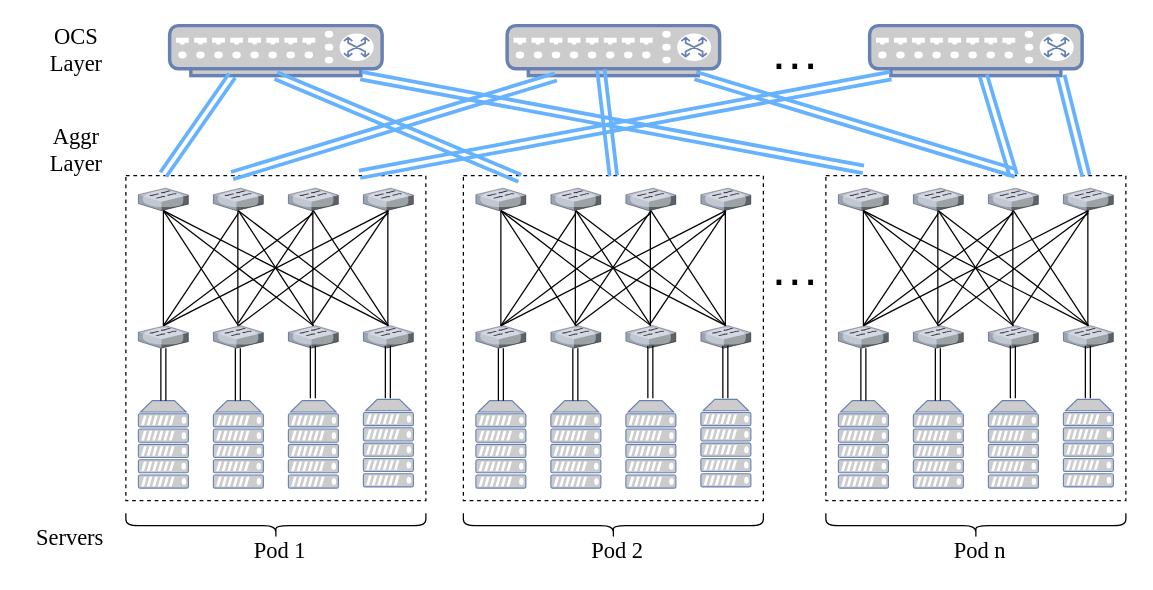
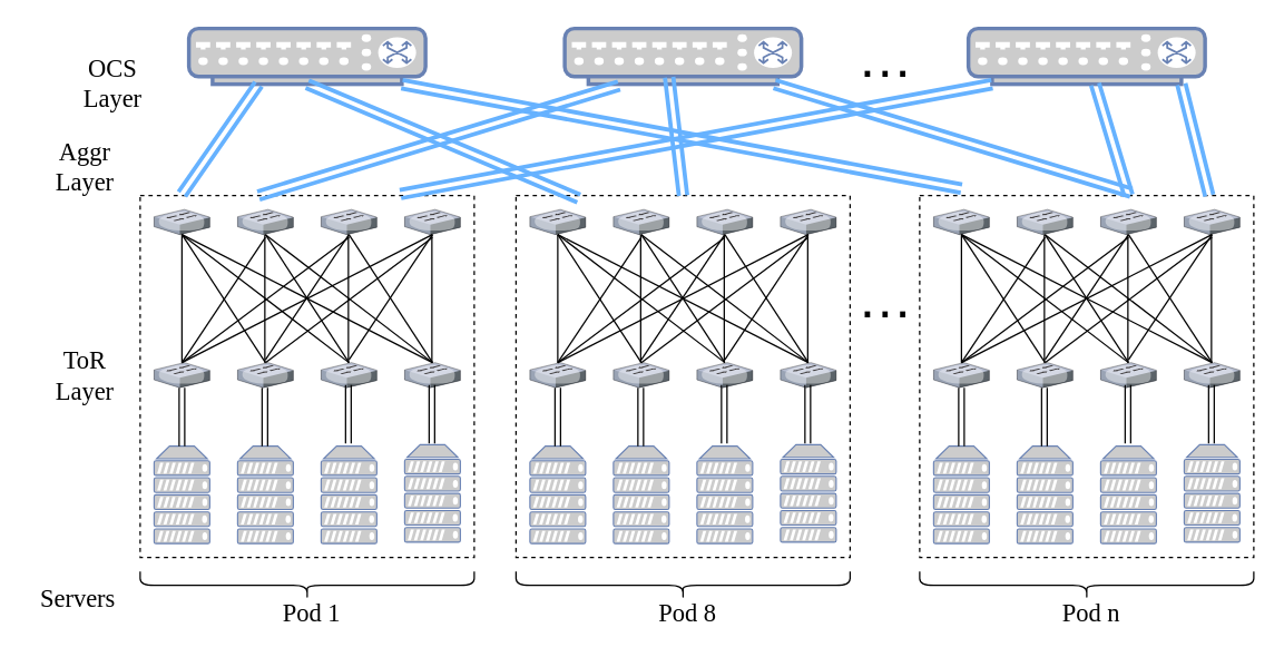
- <mxCell id="118" value="&lt;div style=&quot;font-size: 18px&quot;&gt;&lt;font style=&quot;font-size: 18px&quot; face=&quot;Times New Roman&quot;&gt;OCS &lt;br&gt;&lt;/font&gt;&lt;/div&gt;&lt;div style=&quot;font-size: 18px&quot;&gt;&lt;font style=&quot;font-size: 18px&quot; face=&quot;Times New Roman&quot;&gt;Layer&lt;/font&gt;&lt;/div&gt;" style="text;html=1;align=center;verticalAlign=middle;resizable=0;points=[];autosize=1;" vertex="1" parent="1"><mxGeometry y="20" width="60" height="40" as="geometry" x="30" /></mxCell>
+ <mxCell id="118" value="&lt;div style=&quot;font-size: 18px&quot;&gt;&lt;font style=&quot;font-size: 18px&quot; face=&quot;Times New Roman&quot;&gt;OCS &lt;br&gt;&lt;/font&gt;&lt;/div&gt;&lt;div style=&quot;font-size: 18px&quot;&gt;&lt;font style=&quot;font-size: 18px&quot; face=&quot;Times New Roman&quot;&gt;Layer&lt;/font&gt;&lt;/div&gt;" style="text;html=1;align=center;verticalAlign=middle;resizable=0;points=[];autosize=1;" vertex="1" parent="1"><mxGeometry x="50" y="40" width="60" height="40" as="geometry" /></mxCell>
+ <mxCell id="120" value="&lt;div style=&quot;font-size: 18px&quot;&gt;&lt;font style=&quot;font-size: 18px&quot; face=&quot;Times New Roman&quot;&gt;ToR &lt;br&gt;&lt;/font&gt;&lt;/div&gt;&lt;div style=&quot;font-size: 18px&quot;&gt;&lt;font style=&quot;font-size: 18px&quot; face=&quot;Times New Roman&quot;&gt;Layer&lt;/font&gt;&lt;/div&gt;" style="text;html=1;align=center;verticalAlign=middle;resizable=0;points=[];autosize=1;" vertex="1" parent="1"><mxGeometry y="250" width="60" height="40" as="geometry" x="30" /></mxCell>
- <mxCell id="125" value="&lt;div style=&quot;font-size: 18px&quot;&gt;&lt;font style=&quot;font-size: 18px&quot; face=&quot;Times New Roman&quot;&gt;Pod 2 &lt;/font&gt;&lt;/div&gt;" style="text;html=1;align=center;verticalAlign=middle;resizable=0;points=[];autosize=1;" vertex="1" parent="1"><mxGeometry x="463" y="430" width="60" height="20" as="geometry" /></mxCell>
+ <mxCell id="125" value="&lt;div style=&quot;font-size: 18px&quot;&gt;&lt;font style=&quot;font-size: 18px&quot; face=&quot;Times New Roman&quot;&gt;Pod 8 &lt;/font&gt;&lt;/div&gt;" style="text;html=1;align=center;verticalAlign=middle;resizable=0;points=[];autosize=1;" vertex="1" parent="1"><mxGeometry x="463" y="430" width="60" height="20" as="geometry" /></mxCell>
